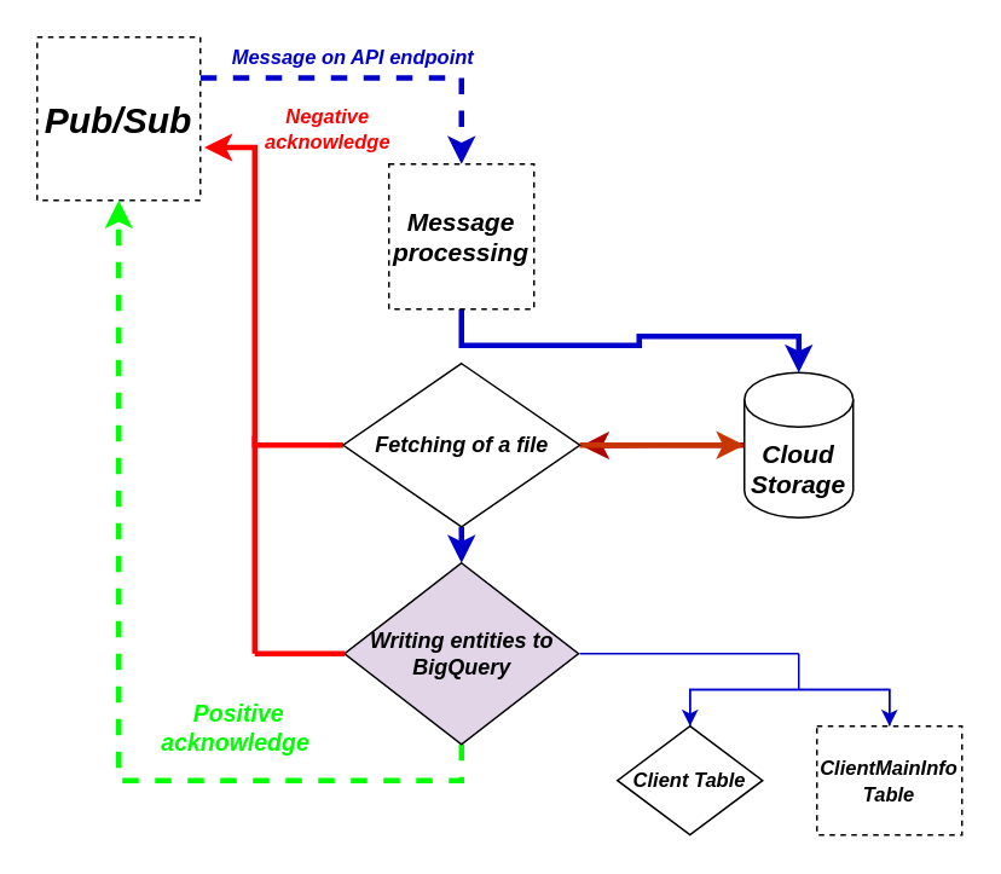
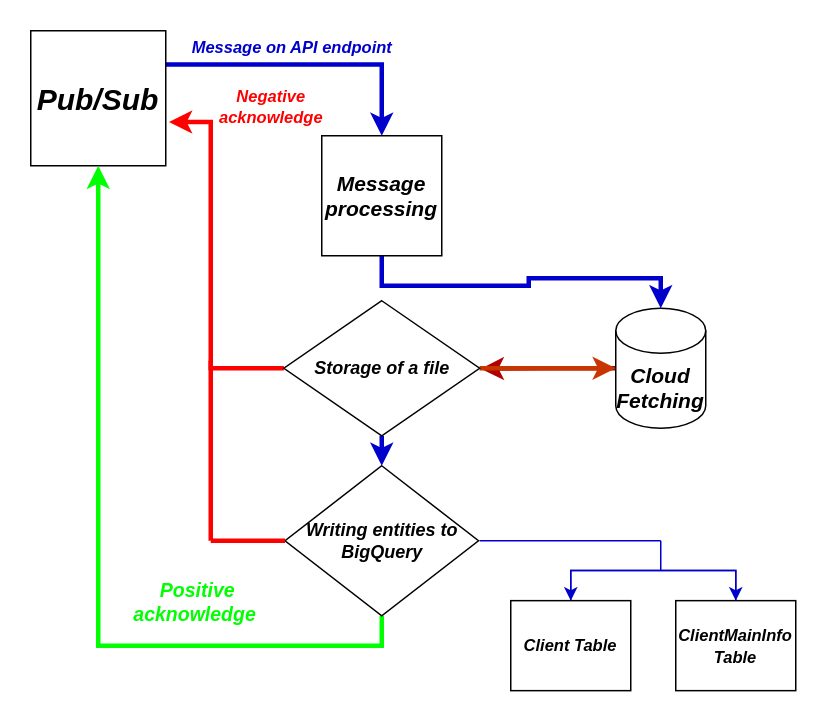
- <mxCell id="2" style="edgeStyle=orthogonalEdgeStyle;rounded=0;orthogonalLoop=1;jettySize=auto;html=1;exitX=1;exitY=0.25;exitDx=0;exitDy=0;entryX=0.5;entryY=0;entryDx=0;entryDy=0;strokeWidth=3;strokeColor=#0000CC;dashed=1;" edge="1" parent="1" source="4" target="8"><mxGeometry relative="1" as="geometry" /></mxCell>
+ <mxCell id="2" style="edgeStyle=orthogonalEdgeStyle;rounded=0;orthogonalLoop=1;jettySize=auto;html=1;exitX=1;exitY=0.25;exitDx=0;exitDy=0;entryX=0.5;entryY=0;entryDx=0;entryDy=0;strokeWidth=3;strokeColor=#0000CC;" edge="1" parent="1" source="4" target="8"><mxGeometry relative="1" as="geometry" /></mxCell>
- <mxCell id="4" value="&lt;font style=&quot;font-size: 20px&quot;&gt;&lt;i&gt;&lt;b&gt;Pub/Sub&lt;/b&gt;&lt;/i&gt;&lt;/font&gt;" style="whiteSpace=wrap;html=1;aspect=fixed;dashed=1;" vertex="1" parent="1"><mxGeometry x="20" y="20" width="90" height="90" as="geometry" /></mxCell>
+ <mxCell id="4" value="&lt;font style=&quot;font-size: 20px&quot;&gt;&lt;i&gt;&lt;b&gt;Pub/Sub&lt;/b&gt;&lt;/i&gt;&lt;/font&gt;" style="whiteSpace=wrap;html=1;aspect=fixed;" vertex="1" parent="1"><mxGeometry x="20" y="20" width="90" height="90" as="geometry" /></mxCell>
- <mxCell id="8" value="&lt;font size=&quot;1&quot;&gt;&lt;b style=&quot;font-size: 14px&quot;&gt;&lt;i&gt;Message processing&lt;/i&gt;&lt;/b&gt;&lt;/font&gt;" style="whiteSpace=wrap;html=1;aspect=fixed;dashed=1;" vertex="1" parent="1"><mxGeometry x="214" y="90" width="80" height="80" as="geometry" /></mxCell>
+ <mxCell id="8" value="&lt;font size=&quot;1&quot;&gt;&lt;b style=&quot;font-size: 14px&quot;&gt;&lt;i&gt;Message processing&lt;/i&gt;&lt;/b&gt;&lt;/font&gt;" style="whiteSpace=wrap;html=1;aspect=fixed;" vertex="1" parent="1"><mxGeometry x="214" y="90" width="80" height="80" as="geometry" /></mxCell>
- <mxCell id="13" value="&lt;font size=&quot;1&quot;&gt;&lt;b style=&quot;font-size: 12px&quot;&gt;&lt;i&gt;Fetching of a file&lt;/i&gt;&lt;/b&gt;&lt;/font&gt;" style="rhombus;whiteSpace=wrap;html=1;" vertex="1" parent="1"><mxGeometry x="188.75" y="200" width="130.5" height="90" as="geometry" /></mxCell>
+ <mxCell id="13" value="&lt;font size=&quot;1&quot;&gt;&lt;b style=&quot;font-size: 12px&quot;&gt;&lt;i&gt;Storage of a file&lt;/i&gt;&lt;/b&gt;&lt;/font&gt;" style="rhombus;whiteSpace=wrap;html=1;" vertex="1" parent="1"><mxGeometry x="188.75" y="200" width="130.5" height="90" as="geometry" /></mxCell>
- <mxCell id="6" value="&lt;font style=&quot;font-size: 14px&quot;&gt;&lt;b&gt;&lt;i&gt;Cloud Storage&lt;/i&gt;&lt;/b&gt;&lt;/font&gt;" style="shape=cylinder3;whiteSpace=wrap;html=1;boundedLbl=1;backgroundOutline=1;size=15;" vertex="1" parent="1"><mxGeometry x="410" y="205" width="60" height="80" as="geometry" /></mxCell>
+ <mxCell id="6" value="&lt;font style=&quot;font-size: 14px&quot;&gt;&lt;b&gt;&lt;i&gt;Cloud Fetching&lt;/i&gt;&lt;/b&gt;&lt;/font&gt;" style="shape=cylinder3;whiteSpace=wrap;html=1;boundedLbl=1;backgroundOutline=1;size=15;" vertex="1" parent="1"><mxGeometry x="410" y="205" width="60" height="80" as="geometry" /></mxCell>
- <mxCell id="16" value="&lt;font color=&quot;#000000&quot;&gt;&lt;b&gt;&lt;i&gt;Writing entities to BigQuery&lt;/i&gt;&lt;/b&gt;&lt;/font&gt;" style="rhombus;whiteSpace=wrap;html=1;fontColor=#FFFF00;fillColor=#e1d5e7;" vertex="1" parent="1"><mxGeometry x="189.5" y="310" width="129" height="100" as="geometry" /></mxCell>
+ <mxCell id="16" value="&lt;font color=&quot;#000000&quot;&gt;&lt;b&gt;&lt;i&gt;Writing entities to BigQuery&lt;/i&gt;&lt;/b&gt;&lt;/font&gt;" style="rhombus;whiteSpace=wrap;html=1;fontColor=#FFFF00;" vertex="1" parent="1"><mxGeometry x="189.5" y="310" width="129" height="100" as="geometry" /></mxCell>
- <mxCell id="14" style="edgeStyle=orthogonalEdgeStyle;rounded=0;orthogonalLoop=1;jettySize=auto;html=1;exitX=0.5;exitY=1;exitDx=0;exitDy=0;entryX=0.5;entryY=1;entryDx=0;entryDy=0;strokeWidth=3;fontColor=#FFFF00;strokeColor=#00FF00;dashed=1;" edge="1" parent="1" source="16" target="4"><mxGeometry relative="1" as="geometry" /></mxCell>
+ <mxCell id="14" style="edgeStyle=orthogonalEdgeStyle;rounded=0;orthogonalLoop=1;jettySize=auto;html=1;exitX=0.5;exitY=1;exitDx=0;exitDy=0;entryX=0.5;entryY=1;entryDx=0;entryDy=0;strokeWidth=3;fontColor=#FFFF00;strokeColor=#00FF00;" edge="1" parent="1" source="16" target="4"><mxGeometry relative="1" as="geometry" /></mxCell>
- <mxCell id="18" value="&lt;font color=&quot;#000000&quot; size=&quot;1&quot;&gt;&lt;i&gt;&lt;b style=&quot;font-size: 11px&quot;&gt;Client Table&lt;/b&gt;&lt;/i&gt;&lt;/font&gt;" style="rhombus;whiteSpace=wrap;html=1;fontColor=#FFFF00;" vertex="1" parent="1"><mxGeometry x="340" y="399.94" width="80" height="60" as="geometry" /></mxCell>
+ <mxCell id="18" value="&lt;font color=&quot;#000000&quot; size=&quot;1&quot;&gt;&lt;i&gt;&lt;b style=&quot;font-size: 11px&quot;&gt;Client Table&lt;/b&gt;&lt;/i&gt;&lt;/font&gt;" style="rounded=0;whiteSpace=wrap;html=1;fontColor=#FFFF00;" vertex="1" parent="1"><mxGeometry x="340" y="399.94" width="80" height="60" as="geometry" /></mxCell>
- <mxCell id="20" value="&lt;font color=&quot;#000000&quot;&gt;&lt;b&gt;&lt;i&gt;&lt;font style=&quot;font-size: 11px&quot;&gt;ClientMainInfo Table&lt;/font&gt;&lt;/i&gt;&lt;/b&gt;&lt;br&gt;&lt;/font&gt;" style="rounded=0;whiteSpace=wrap;html=1;fontColor=#FFFF00;dashed=1;" vertex="1" parent="1"><mxGeometry x="450" y="399.94" width="80" height="60" as="geometry" /></mxCell>
+ <mxCell id="20" value="&lt;font color=&quot;#000000&quot;&gt;&lt;b&gt;&lt;i&gt;&lt;font style=&quot;font-size: 11px&quot;&gt;ClientMainInfo Table&lt;/font&gt;&lt;/i&gt;&lt;/b&gt;&lt;br&gt;&lt;/font&gt;" style="rounded=0;whiteSpace=wrap;html=1;fontColor=#FFFF00;" vertex="1" parent="1"><mxGeometry x="450" y="399.94" width="80" height="60" as="geometry" /></mxCell>
